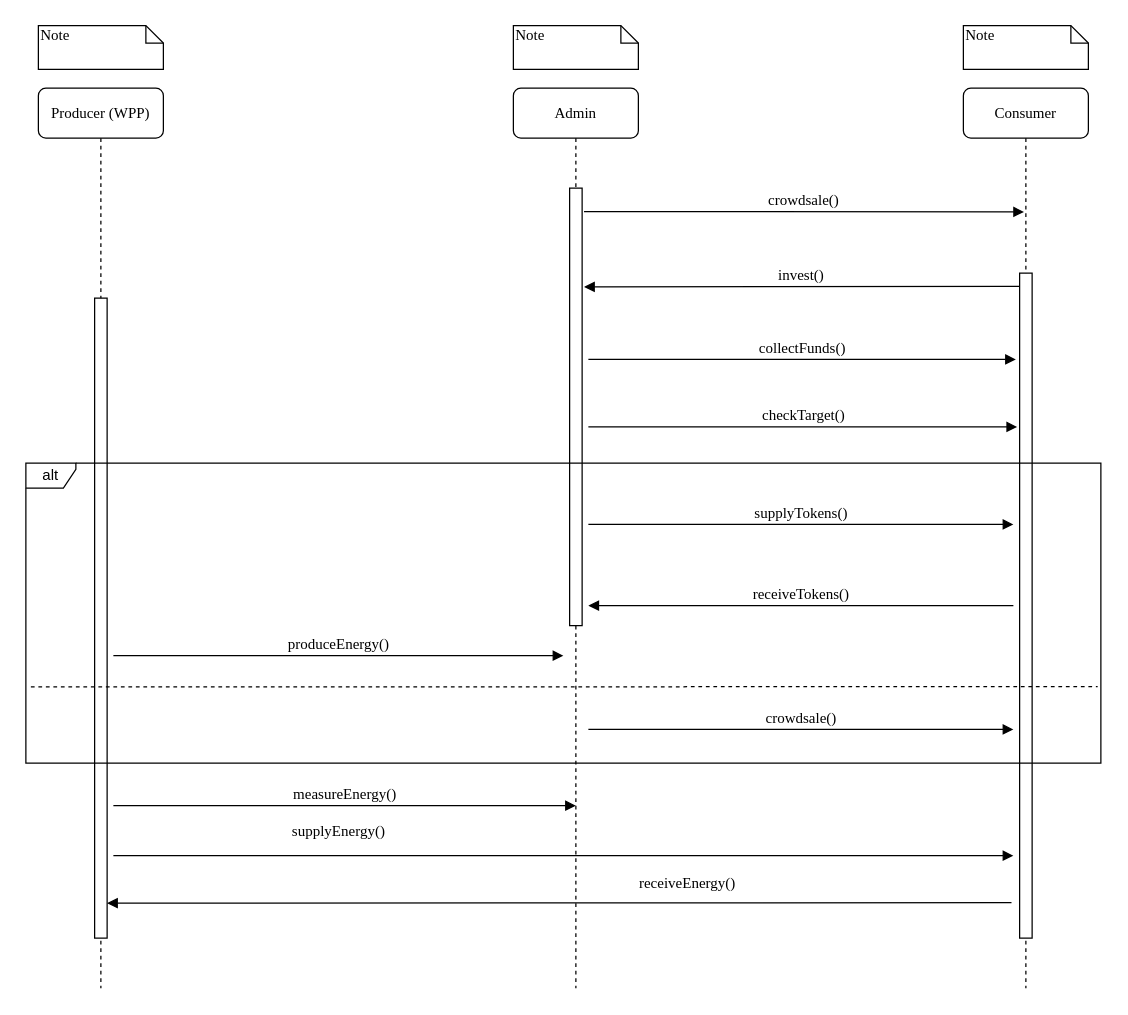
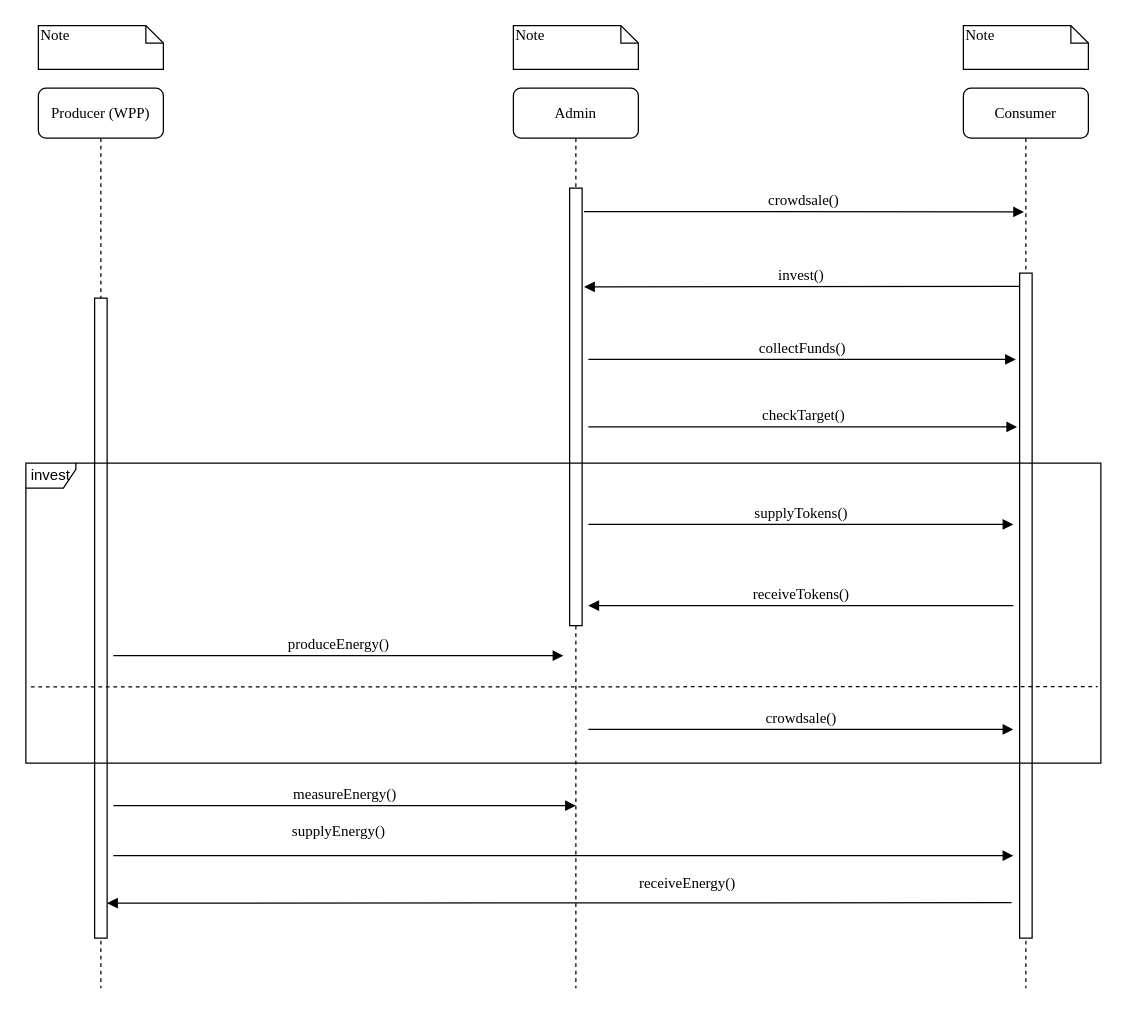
- <mxCell id="17" value="alt" style="shape=umlFrame;whiteSpace=wrap;html=1;width=40;height=20;" vertex="1" parent="1"><mxGeometry x="20" y="370" width="860" height="240" as="geometry" /></mxCell>
+ <mxCell id="17" value="invest" style="shape=umlFrame;whiteSpace=wrap;html=1;width=40;height=20;" vertex="1" parent="1"><mxGeometry x="20" y="370" width="860" height="240" as="geometry" /></mxCell>
